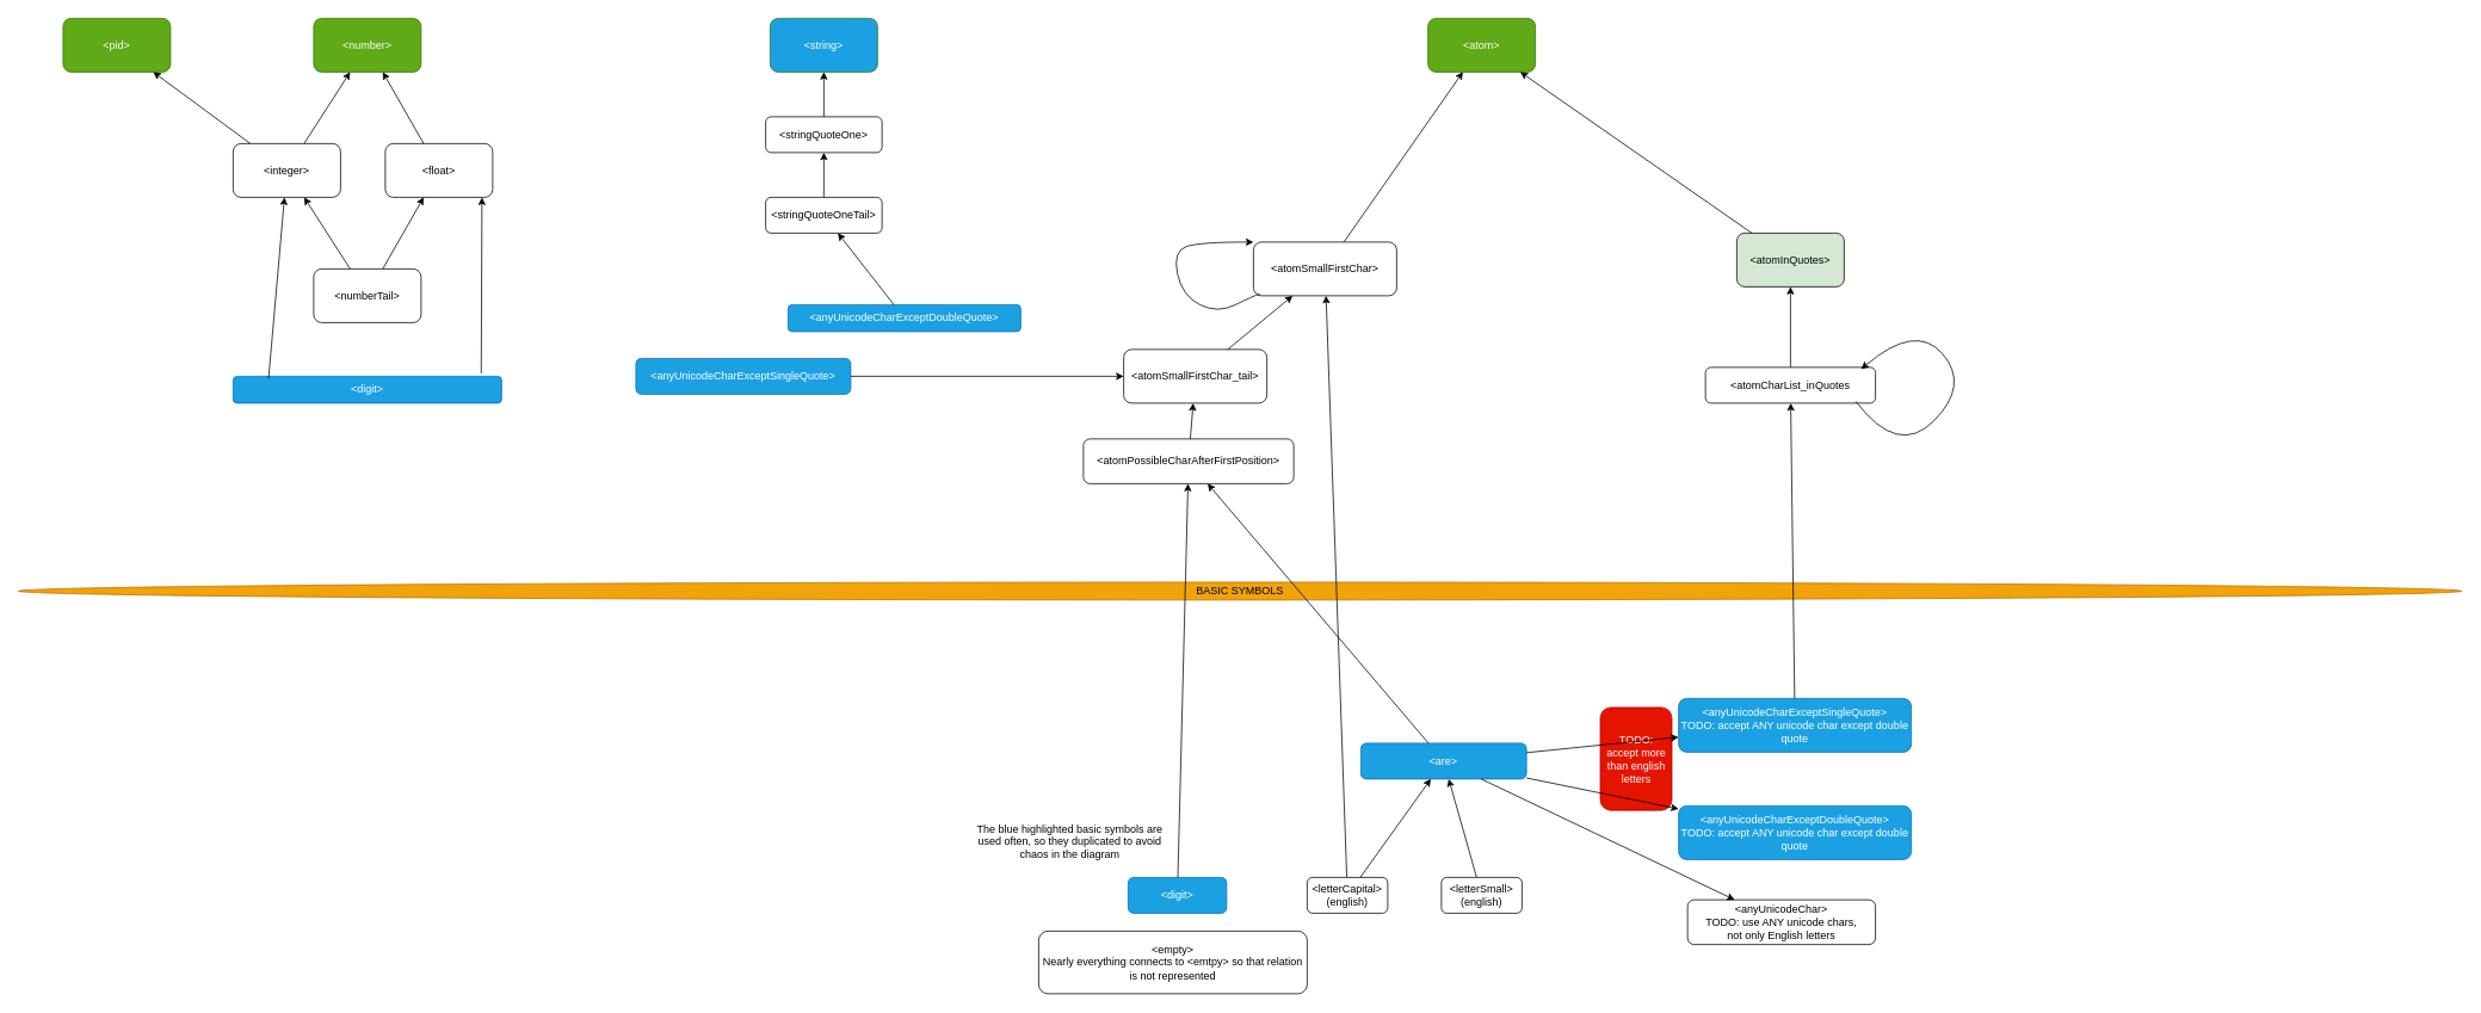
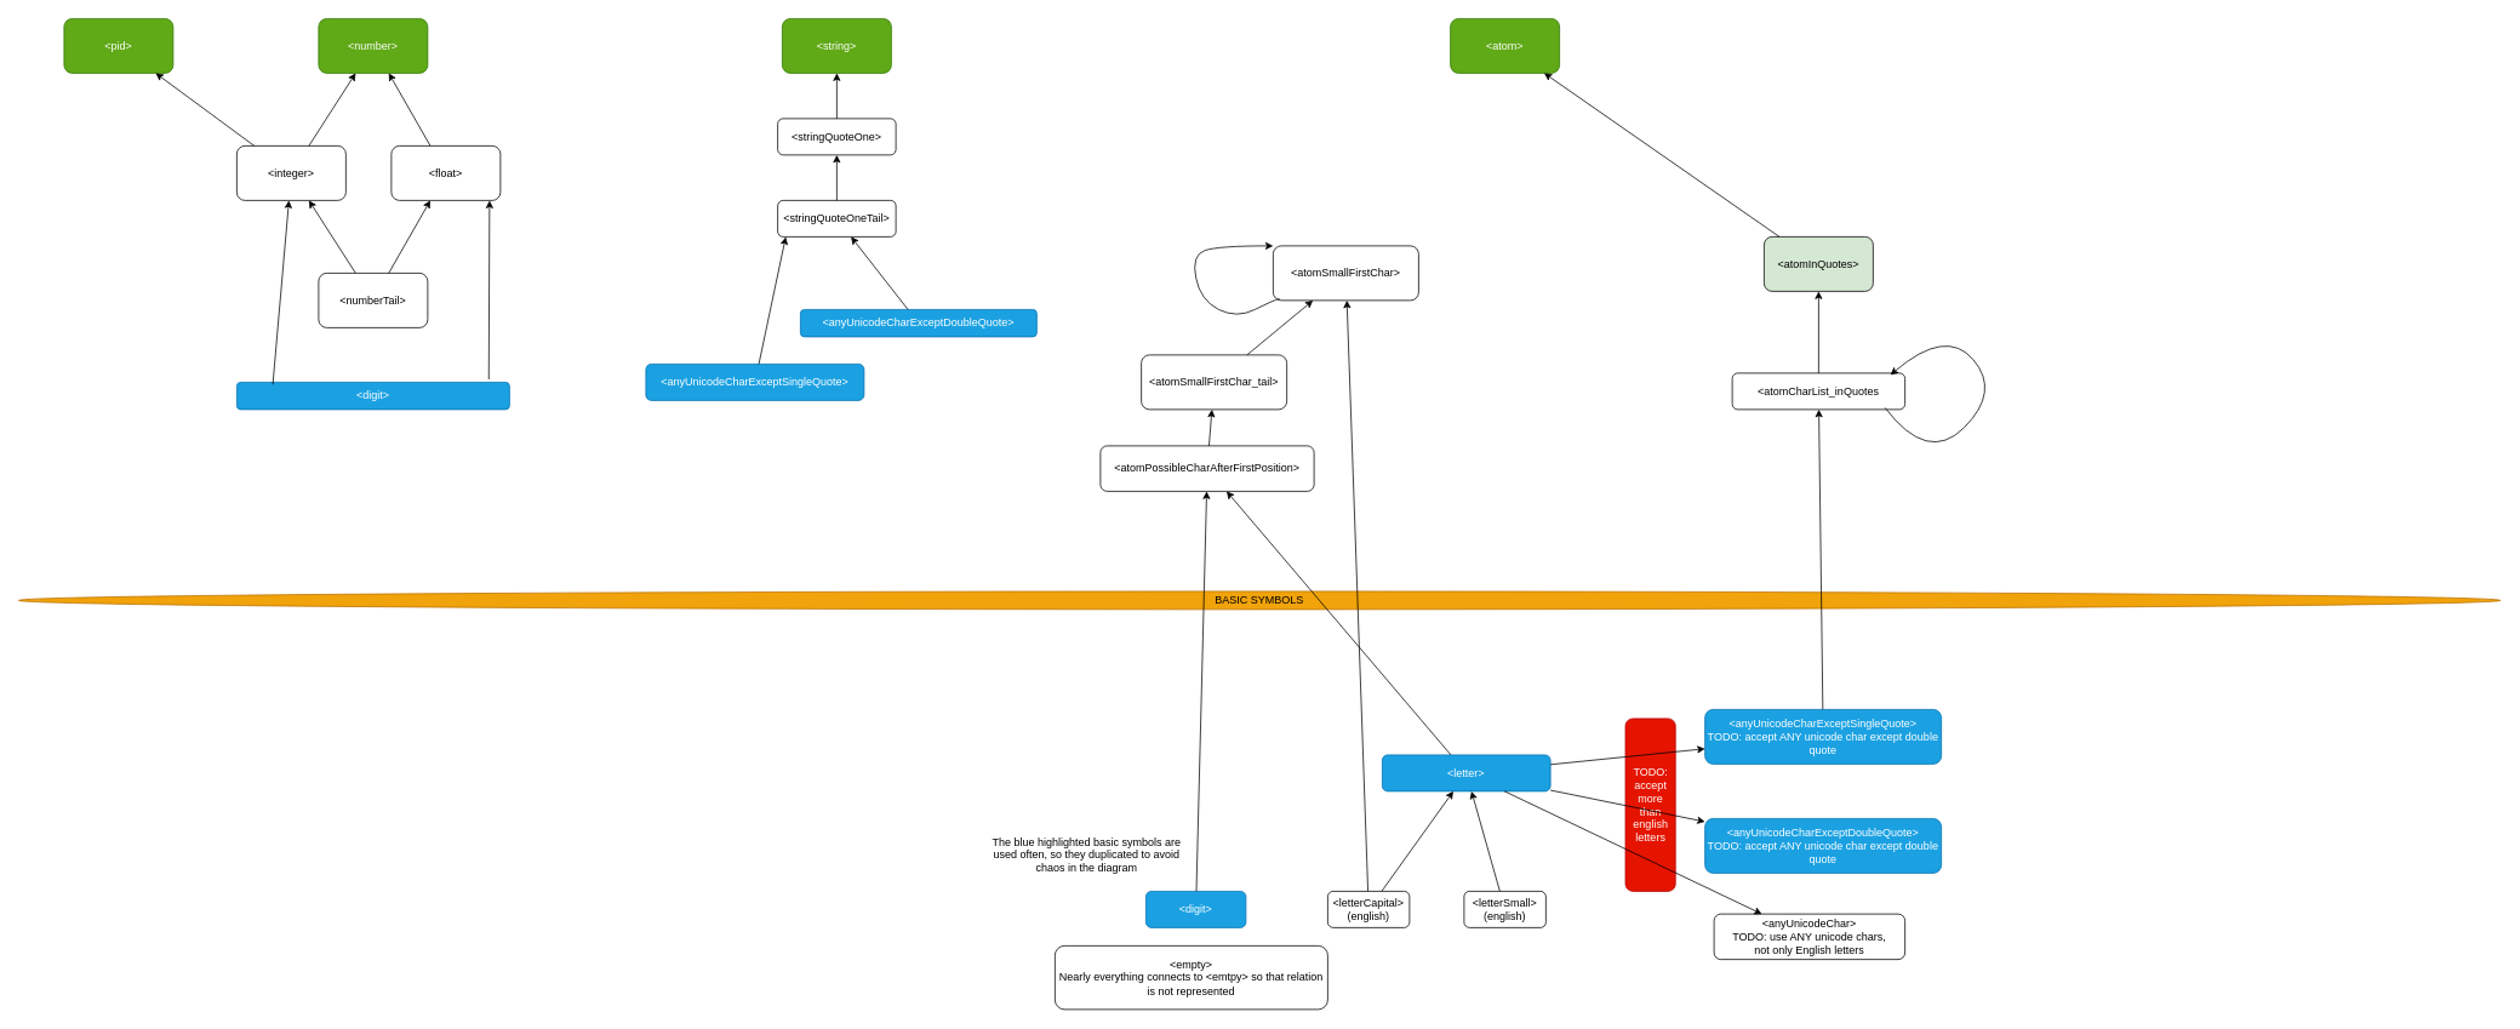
- <mxCell id="34" value="&amp;lt;string&amp;gt;" style="rounded=1;whiteSpace=wrap;html=1;fillColor=#1ba1e2;fontColor=#ffffff;strokeColor=#2D7600;" vertex="1" parent="1"><mxGeometry x="860" y="20" width="120" height="60" as="geometry" /></mxCell>
+ <mxCell id="34" value="&amp;lt;string&amp;gt;" style="rounded=1;whiteSpace=wrap;html=1;fillColor=#60a917;fontColor=#ffffff;strokeColor=#2D7600;" vertex="1" parent="1"><mxGeometry x="860" y="20" width="120" height="60" as="geometry" /></mxCell>
- <mxCell id="26" value="" style="endArrow=classic;html=1;rounded=0;" edge="1" parent="1" source="24" target="22"><mxGeometry width="50" height="50" relative="1" as="geometry"><mxPoint x="1470" y="160" as="sourcePoint" /><mxPoint x="1230" y="200" as="targetPoint" /></mxGeometry></mxCell>
- <mxCell id="41" value="" style="endArrow=classic;html=1;rounded=0;" edge="1" parent="1" source="39" target="28"><mxGeometry width="50" height="50" relative="1" as="geometry"><mxPoint x="800" y="370" as="sourcePoint" /><mxPoint x="850" y="320" as="targetPoint" /></mxGeometry></mxCell>
+ <mxCell id="41" value="" style="endArrow=classic;html=1;rounded=0;entryX=0.068;entryY=1.004;entryDx=0;entryDy=0;entryPerimeter=0;" edge="1" parent="1" source="39" target="36"><mxGeometry width="50" height="50" relative="1" as="geometry"><mxPoint x="800" y="370" as="sourcePoint" /><mxPoint x="850" y="320" as="targetPoint" /></mxGeometry></mxCell>
- <mxCell id="2" value="TODO:&lt;br&gt;accept more than english letters" style="rounded=1;whiteSpace=wrap;html=1;fillColor=#e51400;fontColor=#ffffff;strokeColor=#B20000;" parent="1" vertex="1"><mxGeometry x="1787.5" y="790" width="80" height="115" as="geometry" /></mxCell>
+ <mxCell id="2" value="TODO:&lt;br&gt;accept more than english letters" style="rounded=1;whiteSpace=wrap;html=1;fillColor=#e51400;fontColor=#ffffff;strokeColor=#B20000;" parent="1" vertex="1"><mxGeometry x="1787.5" y="790" width="55" height="190" as="geometry" /></mxCell>
- <mxCell id="6" value="&amp;lt;are&amp;gt;" style="rounded=1;whiteSpace=wrap;html=1;fillColor=#1ba1e2;fontColor=#ffffff;strokeColor=#006EAF;" parent="1" vertex="1"><mxGeometry x="1520" y="830" width="185" height="40" as="geometry" /></mxCell>
+ <mxCell id="6" value="&amp;lt;letter&amp;gt;" style="rounded=1;whiteSpace=wrap;html=1;fillColor=#1ba1e2;fontColor=#ffffff;strokeColor=#006EAF;" parent="1" vertex="1"><mxGeometry x="1520" y="830" width="185" height="40" as="geometry" /></mxCell>
